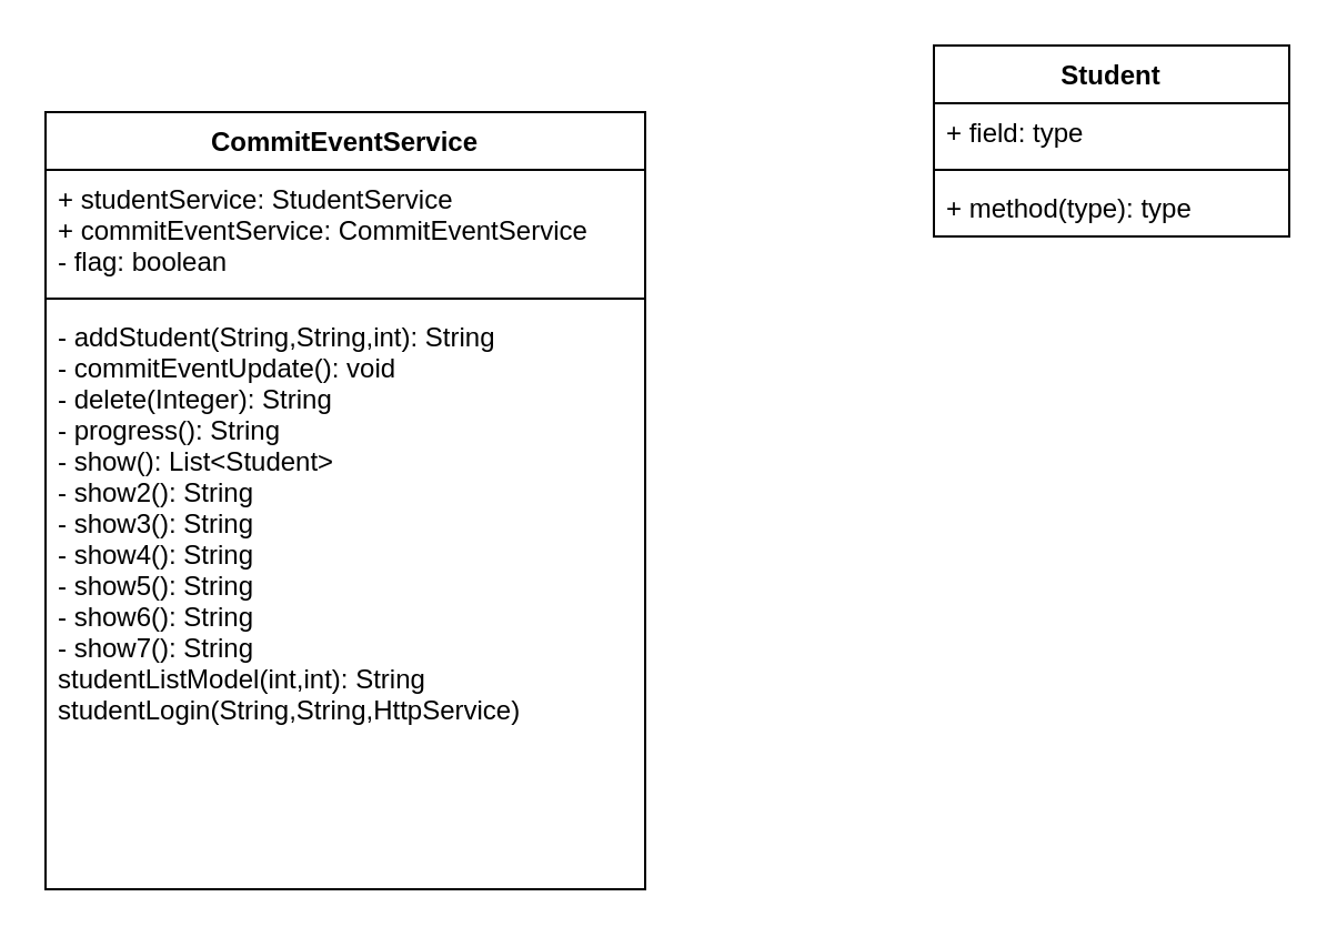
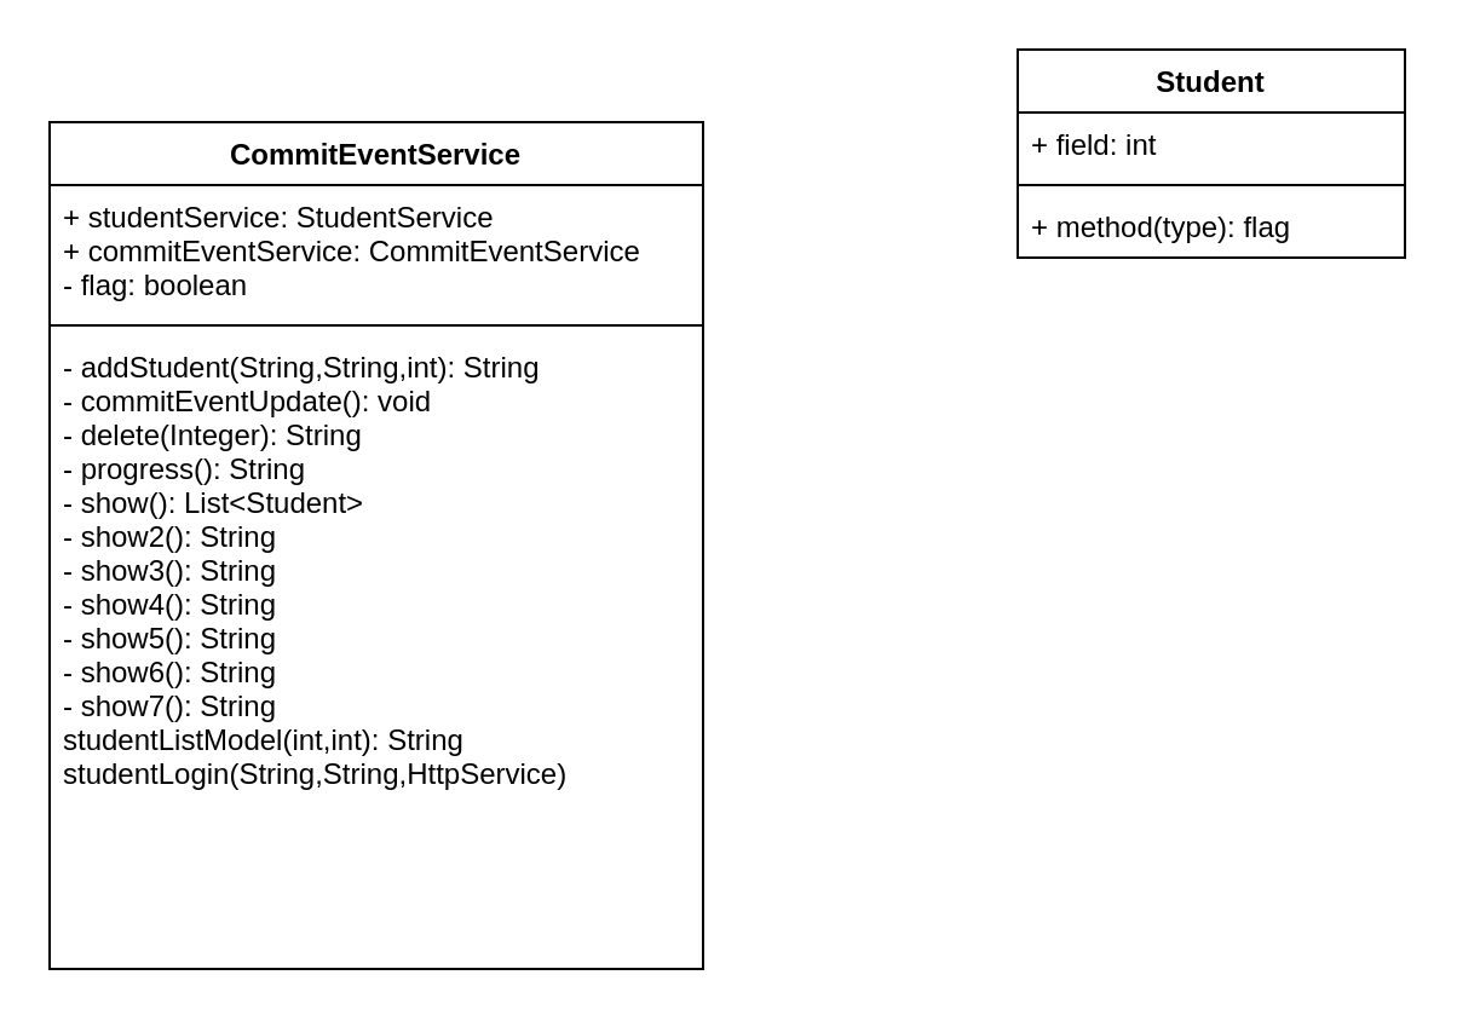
- <mxCell id="7" value="+ field: type" style="text;strokeColor=none;fillColor=none;align=left;verticalAlign=top;spacingLeft=4;spacingRight=4;overflow=hidden;rotatable=0;points=[[0,0.5],[1,0.5]];portConstraint=eastwest;" vertex="1" parent="6"><mxGeometry y="26" width="160" height="26" as="geometry" /></mxCell>
+ <mxCell id="7" value="+ field: int" style="text;strokeColor=none;fillColor=none;align=left;verticalAlign=top;spacingLeft=4;spacingRight=4;overflow=hidden;rotatable=0;points=[[0,0.5],[1,0.5]];portConstraint=eastwest;" vertex="1" parent="6"><mxGeometry y="26" width="160" height="26" as="geometry" /></mxCell>
- <mxCell id="9" value="+ method(type): type" style="text;strokeColor=none;fillColor=none;align=left;verticalAlign=top;spacingLeft=4;spacingRight=4;overflow=hidden;rotatable=0;points=[[0,0.5],[1,0.5]];portConstraint=eastwest;" vertex="1" parent="6"><mxGeometry y="60" width="160" height="26" as="geometry" /></mxCell>
+ <mxCell id="9" value="+ method(type): flag" style="text;strokeColor=none;fillColor=none;align=left;verticalAlign=top;spacingLeft=4;spacingRight=4;overflow=hidden;rotatable=0;points=[[0,0.5],[1,0.5]];portConstraint=eastwest;" vertex="1" parent="6"><mxGeometry y="60" width="160" height="26" as="geometry" /></mxCell>
